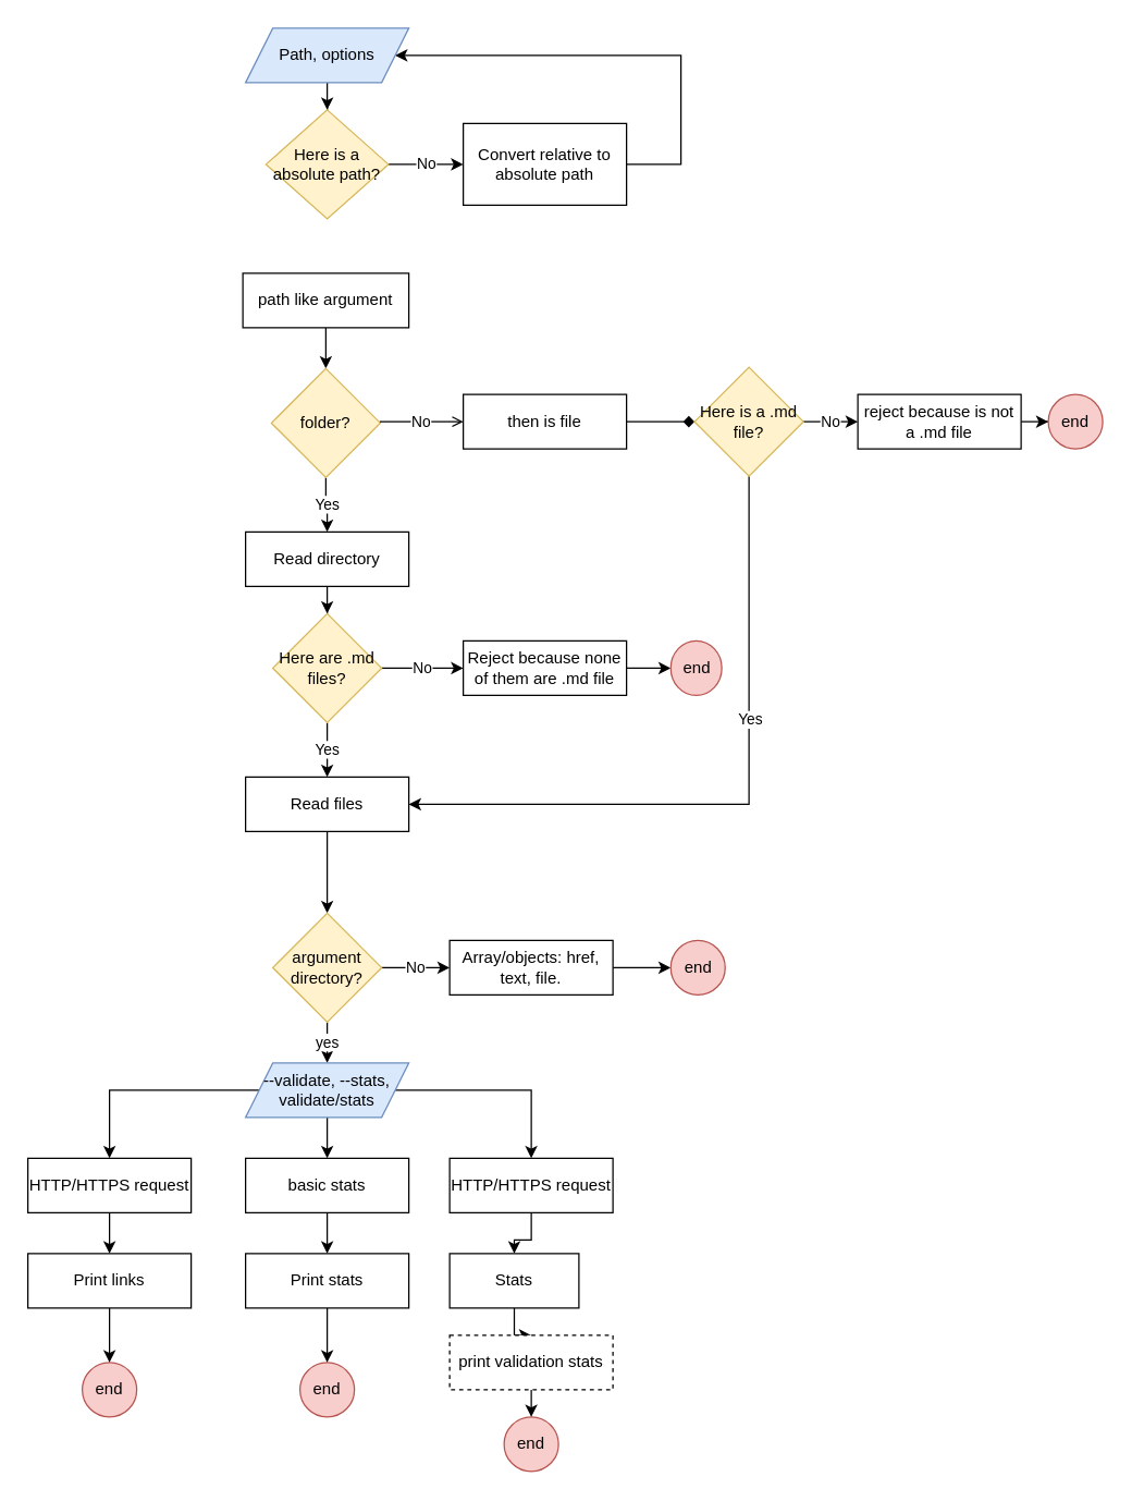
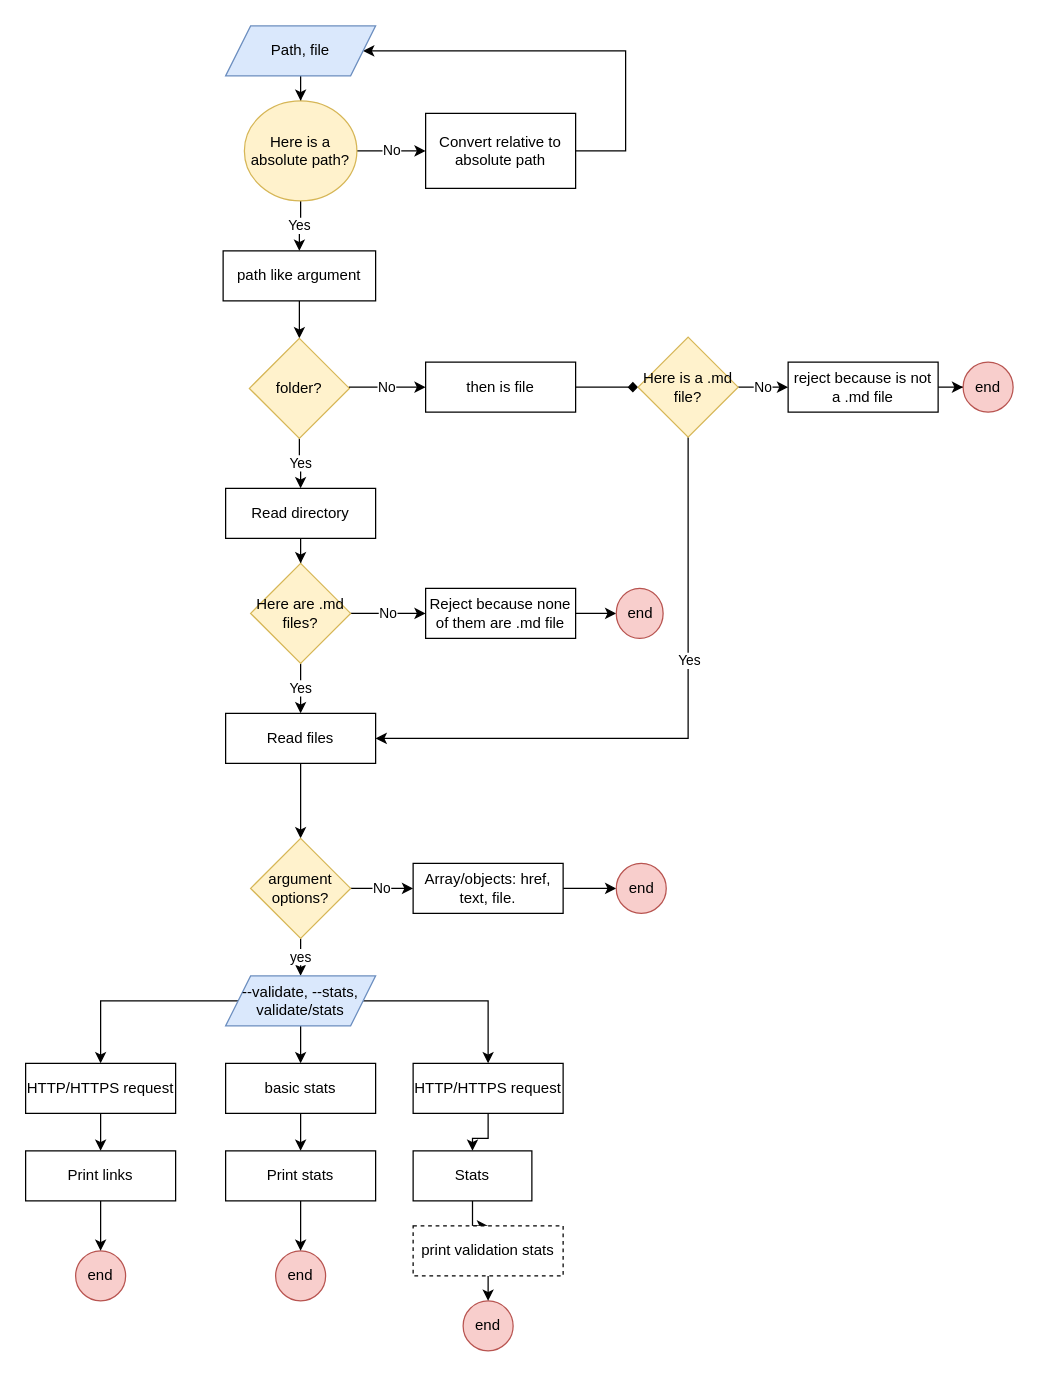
- <mxCell id="4" value="Path, options" style="shape=parallelogram;perimeter=parallelogramPerimeter;whiteSpace=wrap;html=1;fixedSize=1;fillColor=#dae8fc;strokeColor=#6c8ebf;" parent="1" vertex="1"><mxGeometry x="180" y="20" width="120" height="40" as="geometry" /></mxCell>
+ <mxCell id="4" value="Path, file" style="shape=parallelogram;perimeter=parallelogramPerimeter;whiteSpace=wrap;html=1;fixedSize=1;fillColor=#dae8fc;strokeColor=#6c8ebf;" parent="1" vertex="1"><mxGeometry x="180" y="20" width="120" height="40" as="geometry" /></mxCell>
- <mxCell id="8" value="Here is a absolute path?" style="rhombus;whiteSpace=wrap;html=1;fillColor=#fff2cc;strokeColor=#d6b656;" parent="1" vertex="1"><mxGeometry x="195" y="80" width="90" height="80" as="geometry" /></mxCell>
+ <mxCell id="8" value="Here is a absolute path?" style="ellipse;whiteSpace=wrap;html=1;fillColor=#fff2cc;strokeColor=#d6b656;" parent="1" vertex="1"><mxGeometry x="195" y="80" width="90" height="80" as="geometry" /></mxCell>
+ <mxCell id="7" value="Yes" style="edgeStyle=orthogonalEdgeStyle;rounded=0;orthogonalLoop=1;jettySize=auto;html=1;entryX=0.5;entryY=0;entryDx=0;entryDy=0;" parent="1" source="8" target="12" edge="1"><mxGeometry relative="1" as="geometry"><mxPoint x="240" y="200" as="targetPoint" /></mxGeometry></mxCell>
- <mxCell id="13" value="No" style="edgeStyle=orthogonalEdgeStyle;rounded=0;orthogonalLoop=1;jettySize=auto;html=1;exitX=1;exitY=0.5;exitDx=0;exitDy=0;endArrow=open;" parent="1" source="15" target="17" edge="1"><mxGeometry relative="1" as="geometry"><Array as="points"><mxPoint x="279" y="309" /></Array><mxPoint x="269" y="309" as="sourcePoint" /></mxGeometry></mxCell>
+ <mxCell id="13" value="No" style="edgeStyle=orthogonalEdgeStyle;rounded=0;orthogonalLoop=1;jettySize=auto;html=1;exitX=1;exitY=0.5;exitDx=0;exitDy=0;" parent="1" source="15" target="17" edge="1"><mxGeometry relative="1" as="geometry"><Array as="points"><mxPoint x="279" y="309" /></Array><mxPoint x="269" y="309" as="sourcePoint" /></mxGeometry></mxCell>
- <mxCell id="37" value="argument directory?" style="rhombus;whiteSpace=wrap;html=1;rounded=0;fillColor=#fff2cc;strokeColor=#d6b656;" parent="1" vertex="1"><mxGeometry x="200" y="670" width="80" height="80" as="geometry" /></mxCell>
+ <mxCell id="37" value="argument options?" style="rhombus;whiteSpace=wrap;html=1;rounded=0;fillColor=#fff2cc;strokeColor=#d6b656;" parent="1" vertex="1"><mxGeometry x="200" y="670" width="80" height="80" as="geometry" /></mxCell>
